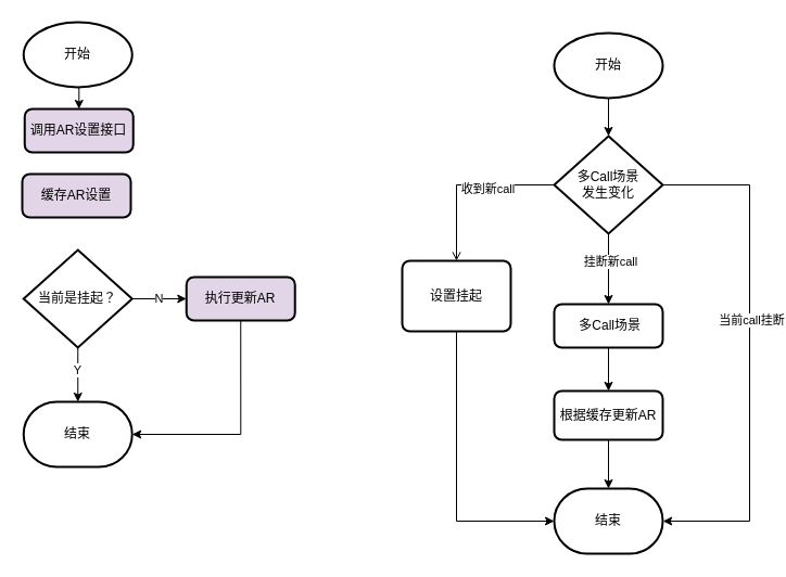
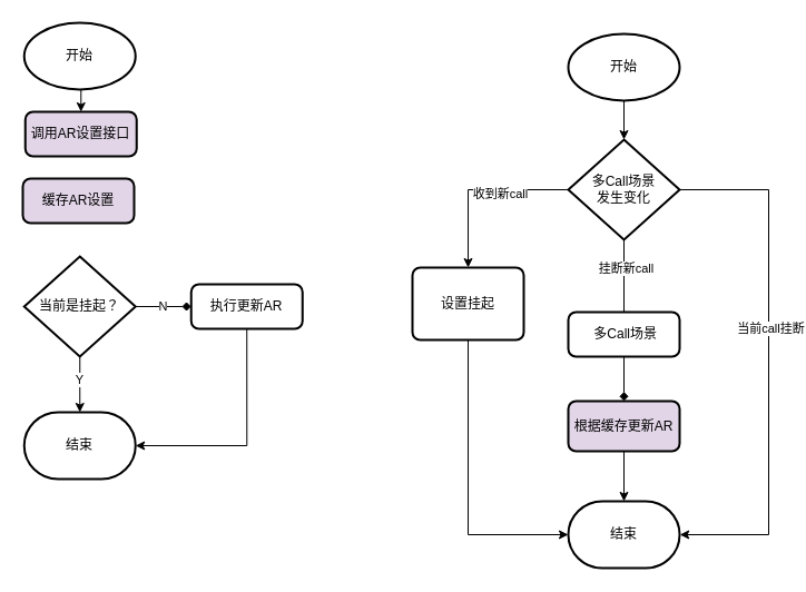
- <mxCell id="15" style="edgeStyle=orthogonalEdgeStyle;rounded=0;orthogonalLoop=1;jettySize=auto;html=1;exitX=0;exitY=0.5;exitDx=0;exitDy=0;exitPerimeter=0;endArrow=open;" edge="1" parent="1" source="21" target="24"><mxGeometry relative="1" as="geometry" /></mxCell>
+ <mxCell id="15" style="edgeStyle=orthogonalEdgeStyle;rounded=0;orthogonalLoop=1;jettySize=auto;html=1;exitX=0;exitY=0.5;exitDx=0;exitDy=0;exitPerimeter=0;" edge="1" parent="1" source="21" target="24"><mxGeometry relative="1" as="geometry" /></mxCell>
- <mxCell id="17" style="edgeStyle=orthogonalEdgeStyle;rounded=0;orthogonalLoop=1;jettySize=auto;html=1;exitX=0.5;exitY=1;exitDx=0;exitDy=0;exitPerimeter=0;entryX=0.5;entryY=0;entryDx=0;entryDy=0;" edge="1" parent="1" source="21" target="26"><mxGeometry relative="1" as="geometry" /></mxCell>
+ <mxCell id="17" style="edgeStyle=orthogonalEdgeStyle;rounded=0;orthogonalLoop=1;jettySize=auto;html=1;exitX=0.5;exitY=1;exitDx=0;exitDy=0;exitPerimeter=0;entryX=0.5;entryY=0;entryDx=0;entryDy=0;endArrow=none;" edge="1" parent="1" source="21" target="26"><mxGeometry relative="1" as="geometry" /></mxCell>
- <mxCell id="9" value="N" style="edgeStyle=orthogonalEdgeStyle;rounded=0;orthogonalLoop=1;jettySize=auto;html=1;exitX=1;exitY=0.5;exitDx=0;exitDy=0;exitPerimeter=0;entryX=0;entryY=0.5;entryDx=0;entryDy=0;" edge="1" parent="1" source="10" target="12"><mxGeometry relative="1" as="geometry" /></mxCell>
+ <mxCell id="9" value="N" style="edgeStyle=orthogonalEdgeStyle;rounded=0;orthogonalLoop=1;jettySize=auto;html=1;exitX=1;exitY=0.5;exitDx=0;exitDy=0;exitPerimeter=0;entryX=0;entryY=0.5;entryDx=0;entryDy=0;endArrow=diamond;" edge="1" parent="1" source="10" target="12"><mxGeometry relative="1" as="geometry" /></mxCell>
- <mxCell id="12" value="执行更新AR" style="rounded=1;whiteSpace=wrap;html=1;absoluteArcSize=1;arcSize=14;strokeWidth=2;fillColor=#e1d5e7;" vertex="1" parent="1"><mxGeometry x="171.25" y="255" width="100" height="40" as="geometry" /></mxCell>
+ <mxCell id="12" value="执行更新AR" style="rounded=1;whiteSpace=wrap;html=1;absoluteArcSize=1;arcSize=14;strokeWidth=2;" vertex="1" parent="1"><mxGeometry x="171.25" y="255" width="100" height="40" as="geometry" /></mxCell>
- <mxCell id="25" style="edgeStyle=orthogonalEdgeStyle;rounded=0;orthogonalLoop=1;jettySize=auto;html=1;exitX=0.5;exitY=1;exitDx=0;exitDy=0;entryX=0.5;entryY=0;entryDx=0;entryDy=0;" edge="1" parent="1" source="26" target="28"><mxGeometry relative="1" as="geometry" /></mxCell>
+ <mxCell id="25" style="edgeStyle=orthogonalEdgeStyle;rounded=0;orthogonalLoop=1;jettySize=auto;html=1;exitX=0.5;exitY=1;exitDx=0;exitDy=0;entryX=0.5;entryY=0;entryDx=0;entryDy=0;endArrow=diamond;" edge="1" parent="1" source="26" target="28"><mxGeometry relative="1" as="geometry" /></mxCell>
- <mxCell id="28" value="根据缓存更新AR" style="rounded=1;whiteSpace=wrap;html=1;absoluteArcSize=1;arcSize=14;strokeWidth=2;" vertex="1" parent="1"><mxGeometry x="510" y="360" width="100" height="45" as="geometry" /></mxCell>
+ <mxCell id="28" value="根据缓存更新AR" style="rounded=1;whiteSpace=wrap;html=1;absoluteArcSize=1;arcSize=14;strokeWidth=2;fillColor=#e1d5e7;" vertex="1" parent="1"><mxGeometry x="510" y="360" width="100" height="45" as="geometry" /></mxCell>
